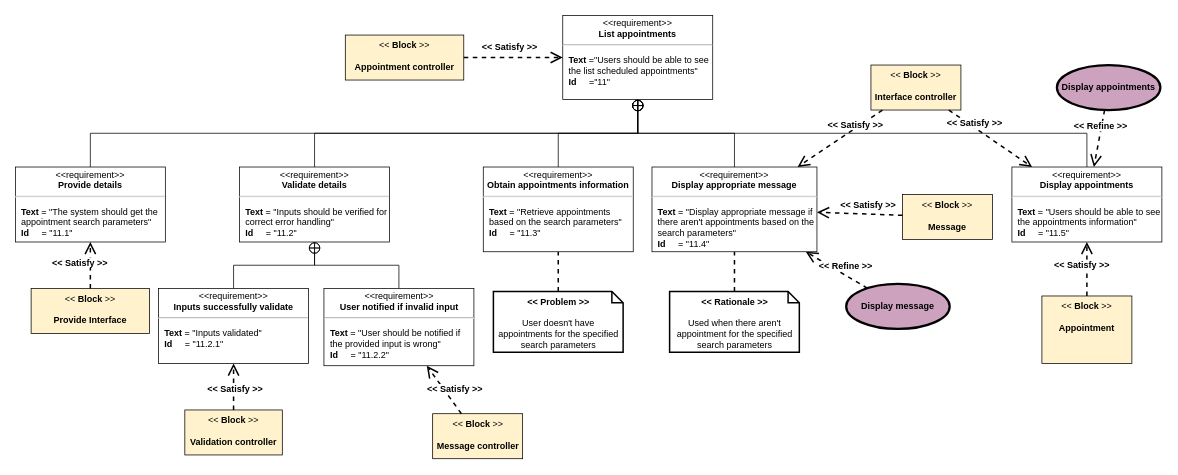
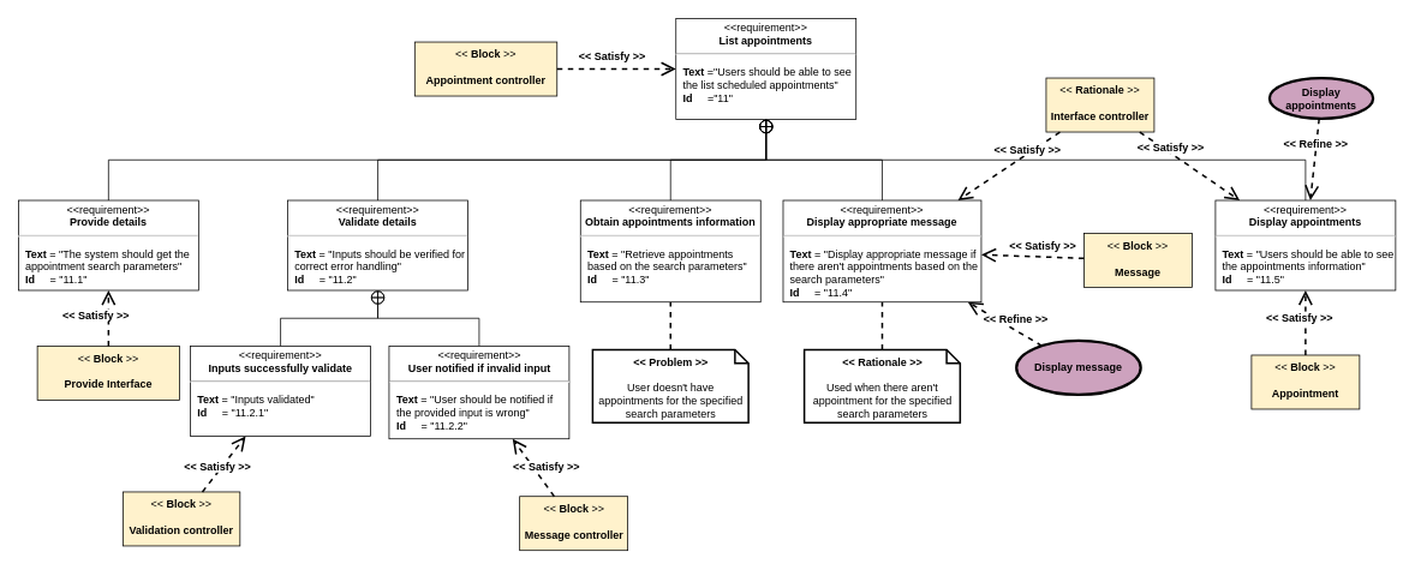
- <mxCell id="13" value="&amp;lt;&amp;lt; &lt;b&gt;Block &lt;/b&gt;&amp;gt;&amp;gt;&lt;div&gt;&lt;br&gt;&lt;b&gt;Interface controller&lt;/b&gt;&lt;/div&gt;" style="shape=rect;html=1;whiteSpace=wrap;align=center;verticalAlign=top;fillColor=#FFF2CC;" parent="1" vertex="1"><mxGeometry x="1161" y="86" width="120" height="60" as="geometry" /></mxCell>
+ <mxCell id="13" value="&amp;lt;&amp;lt; &lt;b&gt;Rationale &lt;/b&gt;&amp;gt;&amp;gt;&lt;div&gt;&lt;br&gt;&lt;b&gt;Interface controller&lt;/b&gt;&lt;/div&gt;" style="shape=rect;html=1;whiteSpace=wrap;align=center;verticalAlign=top;fillColor=#FFF2CC;" parent="1" vertex="1"><mxGeometry x="1161" y="86" width="120" height="60" as="geometry" /></mxCell>
- <mxCell id="26" value="Display appointments" style="shape=ellipse;html=1;strokeWidth=3;fontStyle=1;whiteSpace=wrap;align=center;perimeter=ellipsePerimeter;fillColor=#CDA2BE;" parent="1" vertex="1"><mxGeometry x="1409" y="86" width="138" height="60" as="geometry" /></mxCell>
+ <mxCell id="26" value="Display appointments" style="shape=ellipse;html=1;strokeWidth=3;fontStyle=1;whiteSpace=wrap;align=center;perimeter=ellipsePerimeter;fillColor=#CDA2BE;" parent="1" vertex="1"><mxGeometry x="1409" y="86" width="115" height="45" as="geometry" /></mxCell>
- <mxCell id="23" value="&amp;lt;&amp;lt; &lt;b&gt;Block &lt;/b&gt;&amp;gt;&amp;gt;&lt;div&gt;&lt;br&gt;&lt;b&gt;Appointment&lt;/b&gt;&lt;/div&gt;" style="shape=rect;html=1;whiteSpace=wrap;align=center;verticalAlign=top;fillColor=#FFF2CC;" parent="1" vertex="1"><mxGeometry x="1389" y="394" width="120" height="90" as="geometry" /></mxCell>
+ <mxCell id="23" value="&amp;lt;&amp;lt; &lt;b&gt;Block &lt;/b&gt;&amp;gt;&amp;gt;&lt;div&gt;&lt;br&gt;&lt;b&gt;Appointment&lt;/b&gt;&lt;/div&gt;" style="shape=rect;html=1;whiteSpace=wrap;align=center;verticalAlign=top;fillColor=#FFF2CC;" parent="1" vertex="1"><mxGeometry x="1389" y="394" width="120" height="60" as="geometry" /></mxCell>
- <mxCell id="11" value="&amp;lt;&amp;lt; &lt;b&gt;Block &lt;/b&gt;&amp;gt;&amp;gt;&lt;div&gt;&lt;br&gt;&lt;b&gt;Validation controller&lt;/b&gt;&lt;/div&gt;" style="shape=rect;html=1;whiteSpace=wrap;align=center;verticalAlign=top;fillColor=#FFF2CC;" parent="1" vertex="1"><mxGeometry x="246" y="546" width="130" height="60" as="geometry" /></mxCell>
+ <mxCell id="11" value="&amp;lt;&amp;lt; &lt;b&gt;Block &lt;/b&gt;&amp;gt;&amp;gt;&lt;div&gt;&lt;br&gt;&lt;b&gt;Validation controller&lt;/b&gt;&lt;/div&gt;" style="shape=rect;html=1;whiteSpace=wrap;align=center;verticalAlign=top;fillColor=#FFF2CC;" parent="1" vertex="1"><mxGeometry x="136" y="546" width="130" height="60" as="geometry" /></mxCell>
